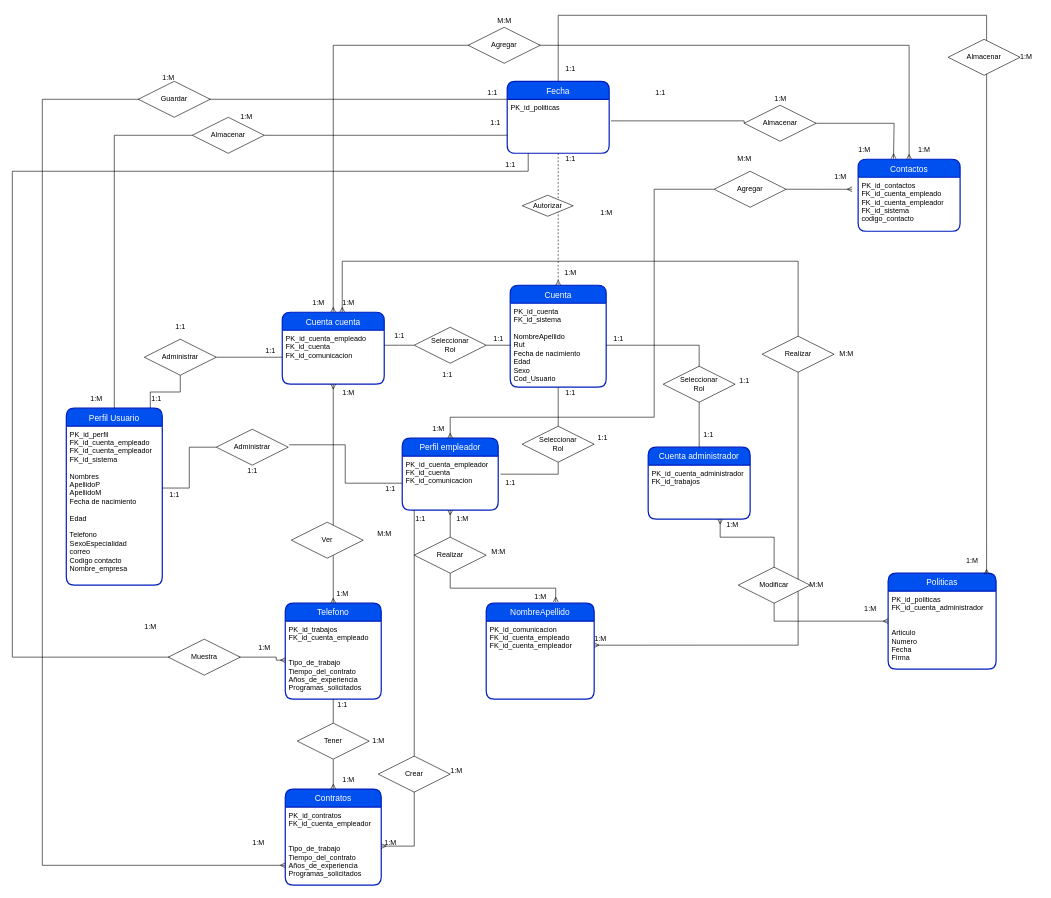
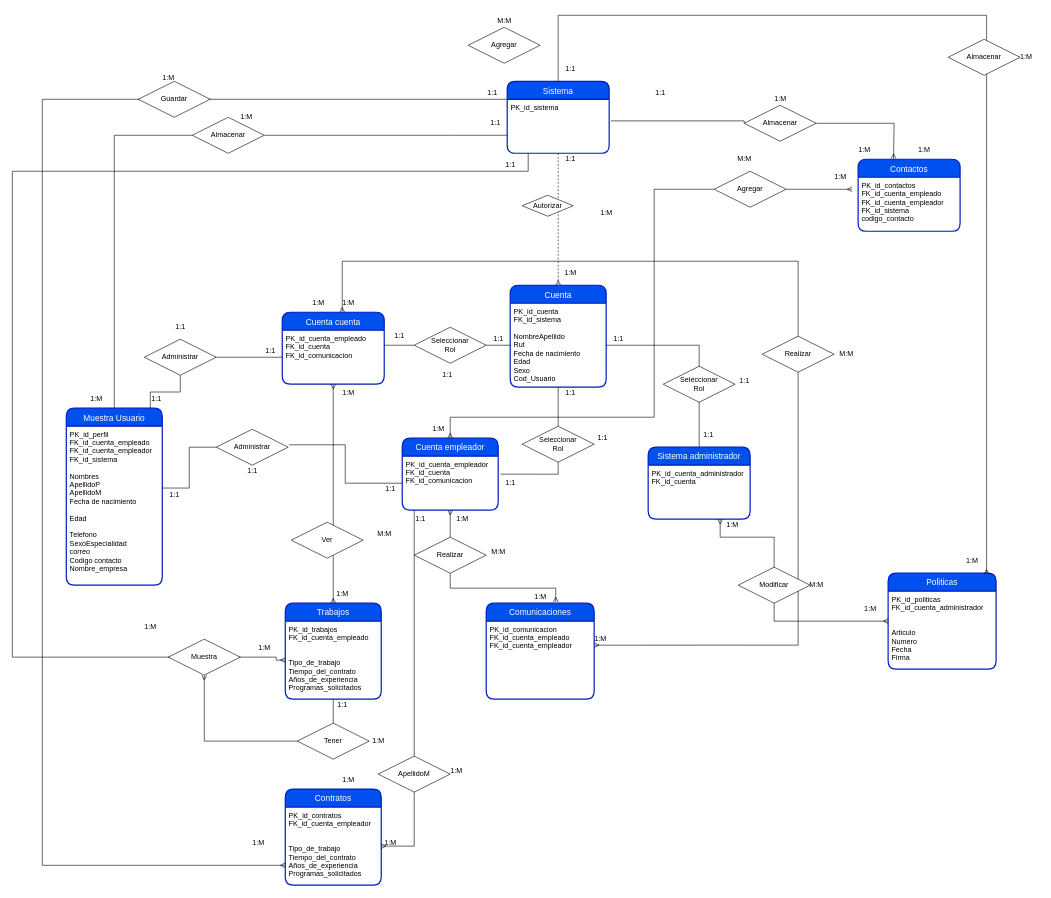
- <mxCell id="9" style="edgeStyle=orthogonalEdgeStyle;rounded=0;orthogonalLoop=1;jettySize=auto;html=1;entryX=0.5;entryY=0;entryDx=0;entryDy=0;endArrow=ERmany;endFill=0;startArrow=ERmany;startFill=0;" parent="1" source="10" target="78" edge="1"><mxGeometry relative="1" as="geometry"><Array as="points"><mxPoint x="555" y="75" /><mxPoint x="1515" y="75" /></Array></mxGeometry></mxCell>
- <mxCell id="12" value="Fecha" style="swimlane;childLayout=stackLayout;horizontal=1;startSize=30;horizontalStack=0;rounded=1;fontSize=14;fontStyle=0;strokeWidth=2;resizeParent=0;resizeLast=1;shadow=0;dashed=0;align=center;fillColor=#0050ef;strokeColor=#001DBC;fontColor=#ffffff;" parent="1" vertex="1"><mxGeometry x="845" y="135" width="170" height="120" as="geometry" /></mxCell>
+ <mxCell id="12" value="Sistema" style="swimlane;childLayout=stackLayout;horizontal=1;startSize=30;horizontalStack=0;rounded=1;fontSize=14;fontStyle=0;strokeWidth=2;resizeParent=0;resizeLast=1;shadow=0;dashed=0;align=center;fillColor=#0050ef;strokeColor=#001DBC;fontColor=#ffffff;" parent="1" vertex="1"><mxGeometry x="845" y="135" width="170" height="120" as="geometry" /></mxCell>
- <mxCell id="13" value="PK_id_politicas" style="align=left;strokeColor=none;fillColor=none;spacingLeft=4;fontSize=12;verticalAlign=top;resizable=0;rotatable=0;part=1;" parent="12" vertex="1"><mxGeometry y="30" width="170" height="90" as="geometry" /></mxCell>
+ <mxCell id="13" value="PK_id_sistema" style="align=left;strokeColor=none;fillColor=none;spacingLeft=4;fontSize=12;verticalAlign=top;resizable=0;rotatable=0;part=1;" parent="12" vertex="1"><mxGeometry y="30" width="170" height="90" as="geometry" /></mxCell>
- <mxCell id="39" value="Perfil Usuario" style="swimlane;childLayout=stackLayout;horizontal=1;startSize=30;horizontalStack=0;rounded=1;fontSize=14;fontStyle=0;strokeWidth=2;resizeParent=0;resizeLast=1;shadow=0;dashed=0;align=center;fillColor=#0050ef;strokeColor=#001DBC;fontColor=#ffffff;" parent="1" vertex="1"><mxGeometry x="110" y="680" width="160" height="295" as="geometry" /></mxCell>
+ <mxCell id="39" value="Muestra Usuario" style="swimlane;childLayout=stackLayout;horizontal=1;startSize=30;horizontalStack=0;rounded=1;fontSize=14;fontStyle=0;strokeWidth=2;resizeParent=0;resizeLast=1;shadow=0;dashed=0;align=center;fillColor=#0050ef;strokeColor=#001DBC;fontColor=#ffffff;" parent="1" vertex="1"><mxGeometry x="110" y="680" width="160" height="295" as="geometry" /></mxCell>
- <mxCell id="4" value="Perfil empleador" style="swimlane;childLayout=stackLayout;horizontal=1;startSize=30;horizontalStack=0;rounded=1;fontSize=14;fontStyle=0;strokeWidth=2;resizeParent=0;resizeLast=1;shadow=0;dashed=0;align=center;fillColor=#0050ef;strokeColor=#001DBC;fontColor=#ffffff;" parent="1" vertex="1"><mxGeometry x="670" y="730" width="160" height="120" as="geometry" /></mxCell>
+ <mxCell id="4" value="Cuenta empleador" style="swimlane;childLayout=stackLayout;horizontal=1;startSize=30;horizontalStack=0;rounded=1;fontSize=14;fontStyle=0;strokeWidth=2;resizeParent=0;resizeLast=1;shadow=0;dashed=0;align=center;fillColor=#0050ef;strokeColor=#001DBC;fontColor=#ffffff;" parent="1" vertex="1"><mxGeometry x="670" y="730" width="160" height="120" as="geometry" /></mxCell>
- <mxCell id="6" value="Cuenta administrador" style="swimlane;childLayout=stackLayout;horizontal=1;startSize=30;horizontalStack=0;rounded=1;fontSize=14;fontStyle=0;strokeWidth=2;resizeParent=0;resizeLast=1;shadow=0;dashed=0;align=center;fillColor=#0050ef;strokeColor=#001DBC;fontColor=#ffffff;" parent="1" vertex="1"><mxGeometry x="1080" y="745" width="170" height="120" as="geometry" /></mxCell>
+ <mxCell id="6" value="Sistema administrador" style="swimlane;childLayout=stackLayout;horizontal=1;startSize=30;horizontalStack=0;rounded=1;fontSize=14;fontStyle=0;strokeWidth=2;resizeParent=0;resizeLast=1;shadow=0;dashed=0;align=center;fillColor=#0050ef;strokeColor=#001DBC;fontColor=#ffffff;" parent="1" vertex="1"><mxGeometry x="1080" y="745" width="170" height="120" as="geometry" /></mxCell>
- <mxCell id="7" value="PK_id_cuenta_administrador&#10;FK_id_trabajos" style="align=left;strokeColor=none;fillColor=none;spacingLeft=4;fontSize=12;verticalAlign=top;resizable=0;rotatable=0;part=1;" parent="6" vertex="1"><mxGeometry y="30" width="170" height="90" as="geometry" /></mxCell>
+ <mxCell id="7" value="PK_id_cuenta_administrador&#10;FK_id_cuenta" style="align=left;strokeColor=none;fillColor=none;spacingLeft=4;fontSize=12;verticalAlign=top;resizable=0;rotatable=0;part=1;" parent="6" vertex="1"><mxGeometry y="30" width="170" height="90" as="geometry" /></mxCell>
- <mxCell id="32" value="Telefono" style="swimlane;childLayout=stackLayout;horizontal=1;startSize=30;horizontalStack=0;rounded=1;fontSize=14;fontStyle=0;strokeWidth=2;resizeParent=0;resizeLast=1;shadow=0;dashed=0;align=center;fillColor=#0050ef;strokeColor=#001DBC;fontColor=#ffffff;" parent="1" vertex="1"><mxGeometry x="475" y="1005" width="160" height="160" as="geometry" /></mxCell>
+ <mxCell id="32" value="Trabajos" style="swimlane;childLayout=stackLayout;horizontal=1;startSize=30;horizontalStack=0;rounded=1;fontSize=14;fontStyle=0;strokeWidth=2;resizeParent=0;resizeLast=1;shadow=0;dashed=0;align=center;fillColor=#0050ef;strokeColor=#001DBC;fontColor=#ffffff;" parent="1" vertex="1"><mxGeometry x="475" y="1005" width="160" height="160" as="geometry" /></mxCell>
- <mxCell id="66" value="NombreApellido" style="swimlane;childLayout=stackLayout;horizontal=1;startSize=30;horizontalStack=0;rounded=1;fontSize=14;fontStyle=0;strokeWidth=2;resizeParent=0;resizeLast=1;shadow=0;dashed=0;align=center;fillColor=#0050ef;strokeColor=#001DBC;fontColor=#ffffff;" parent="1" vertex="1"><mxGeometry x="810" y="1005" width="180" height="160" as="geometry" /></mxCell>
+ <mxCell id="66" value="Comunicaciones" style="swimlane;childLayout=stackLayout;horizontal=1;startSize=30;horizontalStack=0;rounded=1;fontSize=14;fontStyle=0;strokeWidth=2;resizeParent=0;resizeLast=1;shadow=0;dashed=0;align=center;fillColor=#0050ef;strokeColor=#001DBC;fontColor=#ffffff;" parent="1" vertex="1"><mxGeometry x="810" y="1005" width="180" height="160" as="geometry" /></mxCell>
- <mxCell id="60" style="edgeStyle=orthogonalEdgeStyle;rounded=0;orthogonalLoop=1;jettySize=auto;html=1;entryX=0.5;entryY=0;entryDx=0;entryDy=0;endArrow=ERmany;endFill=0;startArrow=none;" parent="1" source="61" target="58" edge="1"><mxGeometry relative="1" as="geometry" /></mxCell>
+ <mxCell id="60" style="edgeStyle=orthogonalEdgeStyle;rounded=0;orthogonalLoop=1;jettySize=auto;html=1;endArrow=ERmany;endFill=0;startArrow=none;" parent="1" source="61" target="118" edge="1"><mxGeometry relative="1" as="geometry" /></mxCell>
- <mxCell id="109" value="Crear" style="shape=rhombus;perimeter=rhombusPerimeter;whiteSpace=wrap;html=1;align=center;" parent="1" vertex="1"><mxGeometry x="630" y="1260" width="120" height="60" as="geometry" /></mxCell>
+ <mxCell id="109" value="ApellidoM" style="shape=rhombus;perimeter=rhombusPerimeter;whiteSpace=wrap;html=1;align=center;" parent="1" vertex="1"><mxGeometry x="630" y="1260" width="120" height="60" as="geometry" /></mxCell>
